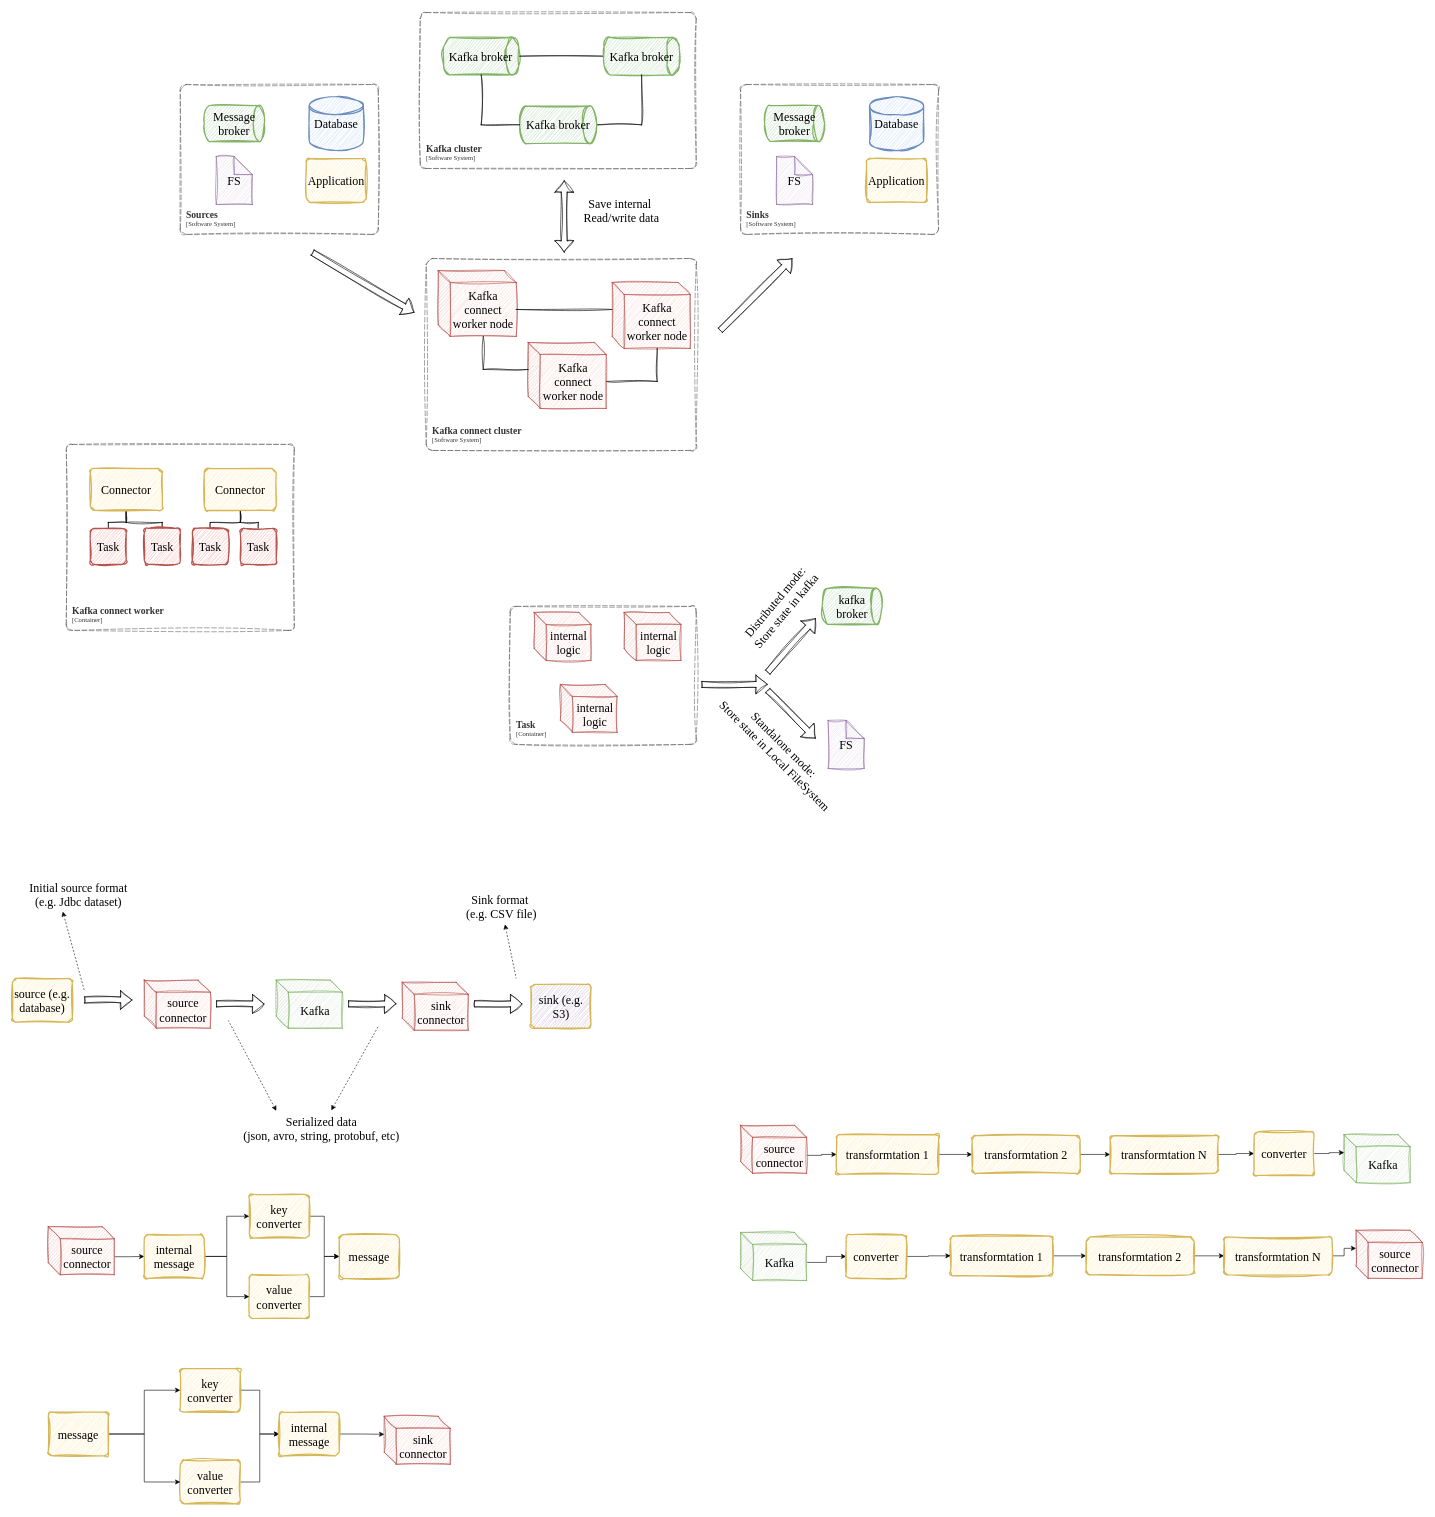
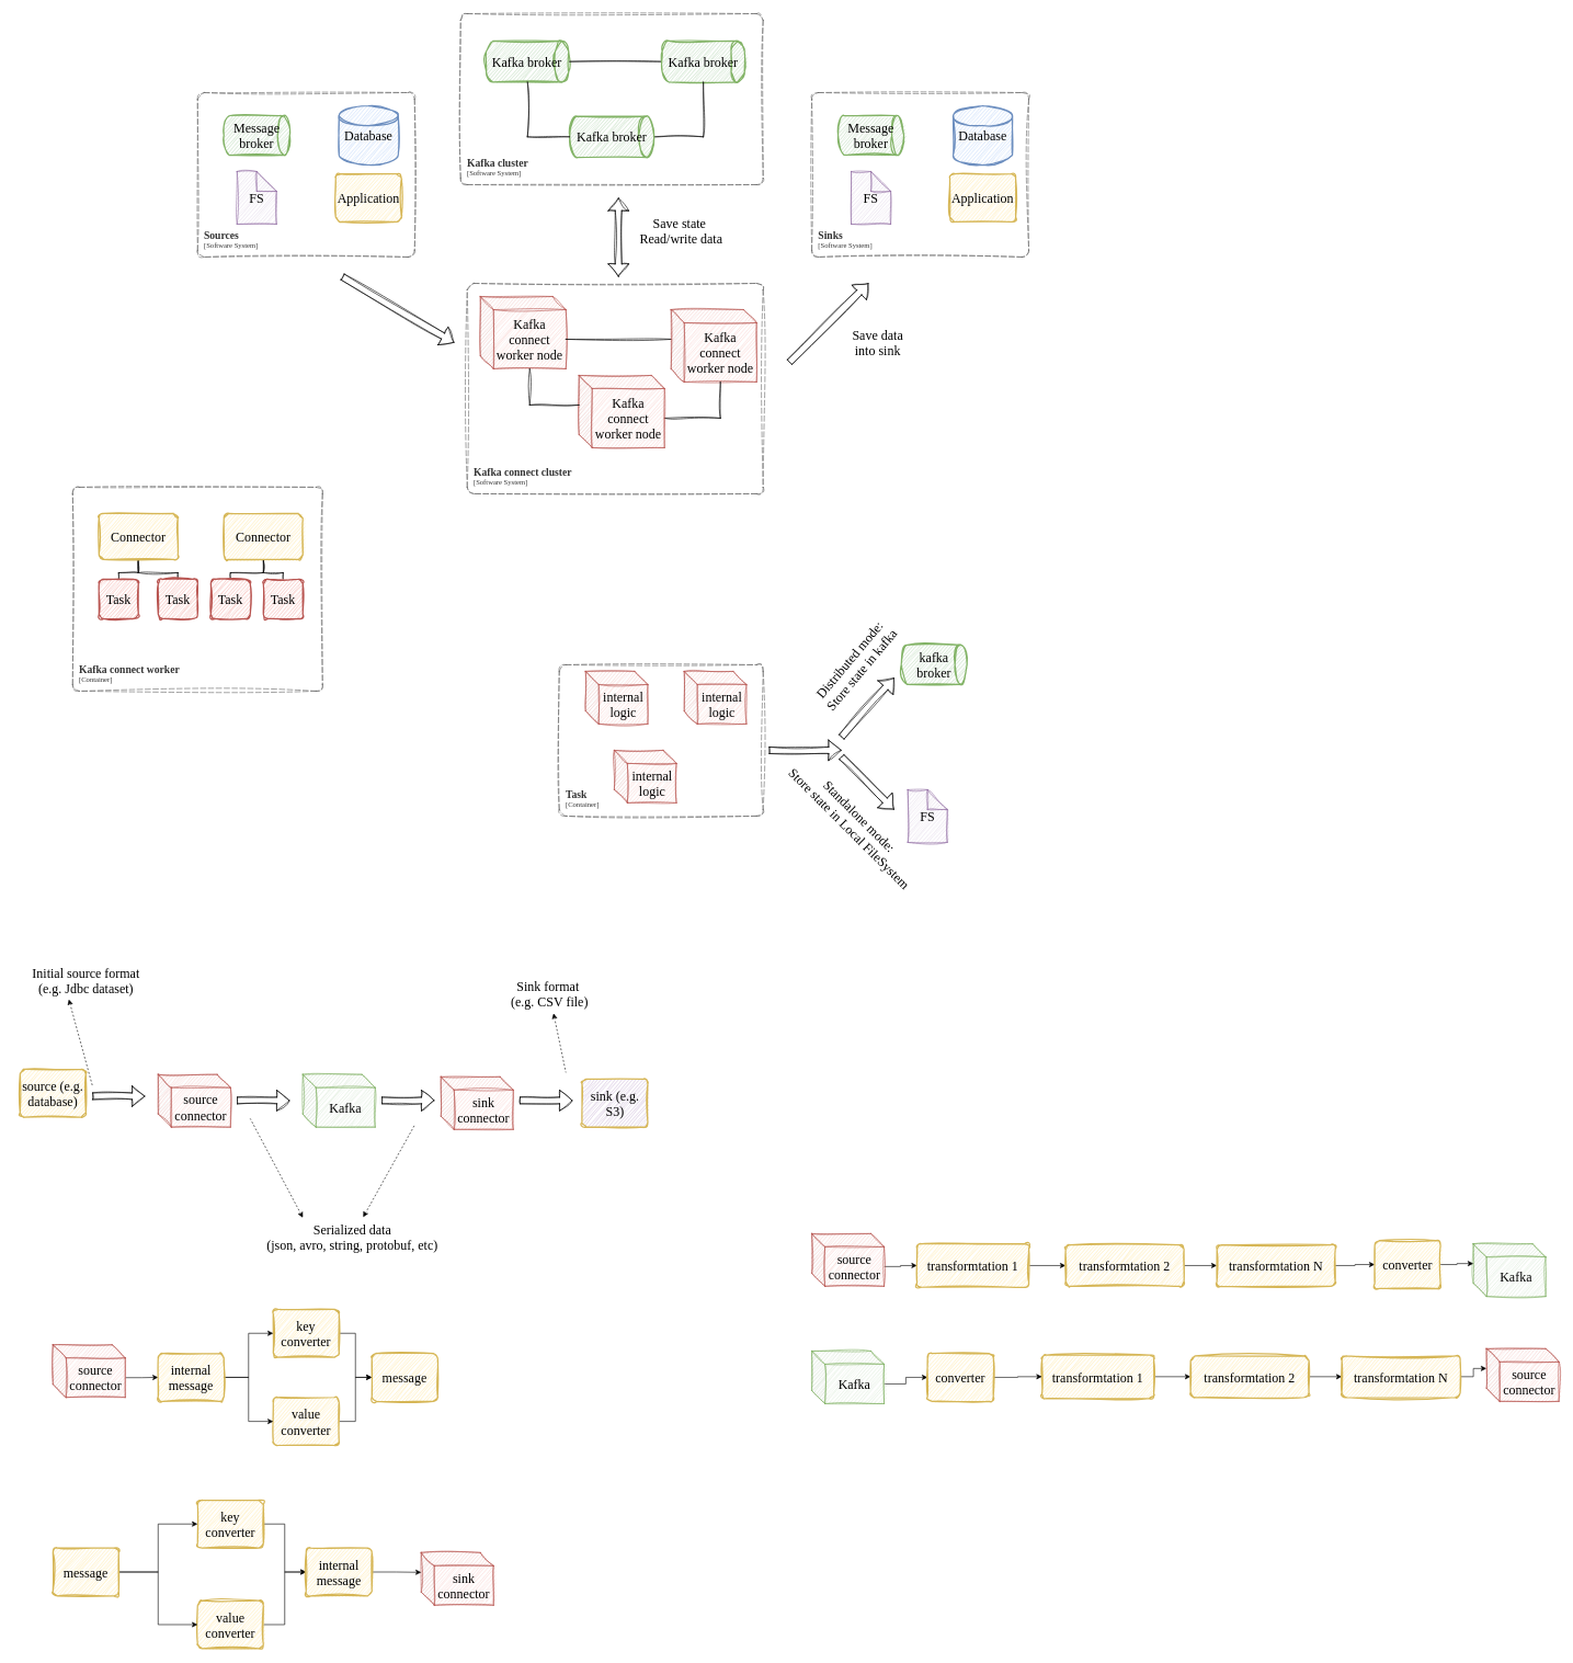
- <mxCell id="33" value="Save internal&amp;nbsp;&lt;br&gt;Read/write data" style="text;html=1;align=center;verticalAlign=middle;resizable=0;points=[];autosize=1;strokeColor=none;fillColor=none;fontSize=20;fontFamily=Architects Daughter;" parent="1" vertex="1"><mxGeometry x="950" y="320" width="170" height="60" as="geometry" /></mxCell>
+ <mxCell id="33" value="Save state&amp;nbsp;&lt;br&gt;Read/write data" style="text;html=1;align=center;verticalAlign=middle;resizable=0;points=[];autosize=1;strokeColor=none;fillColor=none;fontSize=20;fontFamily=Architects Daughter;" parent="1" vertex="1"><mxGeometry x="950" y="320" width="170" height="60" as="geometry" /></mxCell>
+ <mxCell id="34" value="Save data&lt;br&gt;into sink" style="text;html=1;align=center;verticalAlign=middle;resizable=0;points=[];autosize=1;strokeColor=none;fillColor=none;fontSize=20;fontFamily=Architects Daughter;" parent="1" vertex="1"><mxGeometry x="1279" y="490" width="110" height="60" as="geometry" /></mxCell>
- <mxCell id="60" value="source (e.g. database)" style="rounded=1;whiteSpace=wrap;html=1;absoluteArcSize=1;arcSize=14;strokeWidth=2;sketch=1;hachureGap=4;jiggle=2;curveFitting=1;fontFamily=Architects Daughter;fontSource=https%3A%2F%2Ffonts.googleapis.com%2Fcss%3Ffamily%3DArchitects%2BDaughter;fontSize=20;fillColor=#fff2cc;strokeColor=#d6b656;" vertex="1" parent="1"><mxGeometry x="20" y="1630" width="100" height="73" as="geometry" /></mxCell>
+ <mxCell id="60" value="source (e.g. database)" style="rounded=1;whiteSpace=wrap;html=1;absoluteArcSize=1;arcSize=14;strokeWidth=2;sketch=1;hachureGap=4;jiggle=2;curveFitting=1;fontFamily=Architects Daughter;fontSource=https%3A%2F%2Ffonts.googleapis.com%2Fcss%3Ffamily%3DArchitects%2BDaughter;fontSize=20;fillColor=#fff2cc;strokeColor=#d6b656;" vertex="1" parent="1"><mxGeometry x="30" y="1625" width="100" height="73" as="geometry" /></mxCell>
